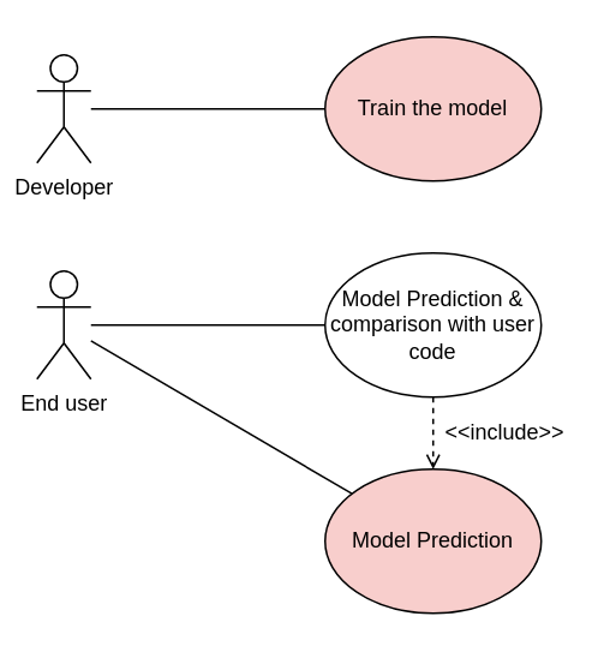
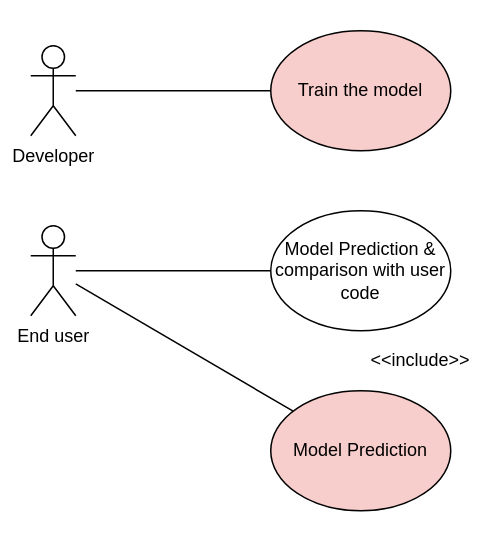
- <mxCell id="7" style="edgeStyle=none;rounded=0;orthogonalLoop=1;jettySize=auto;html=1;endArrow=open;endFill=0;dashed=1;exitX=0.5;exitY=1;exitDx=0;exitDy=0;" edge="1" parent="1" source="10" target="8"><mxGeometry relative="1" as="geometry" /></mxCell>
